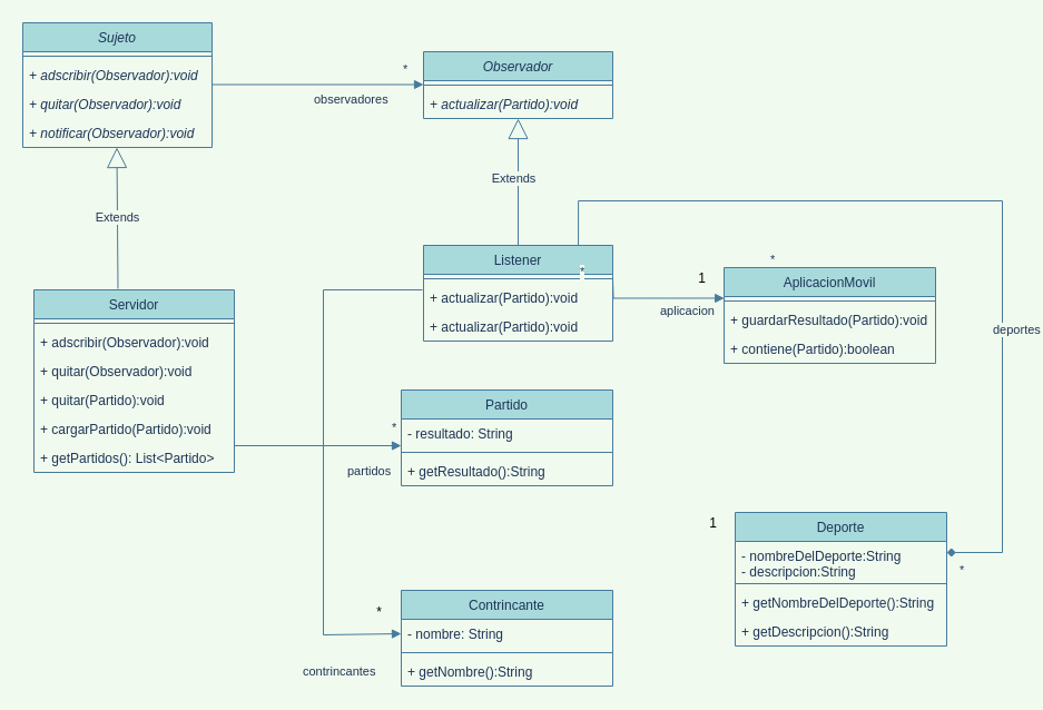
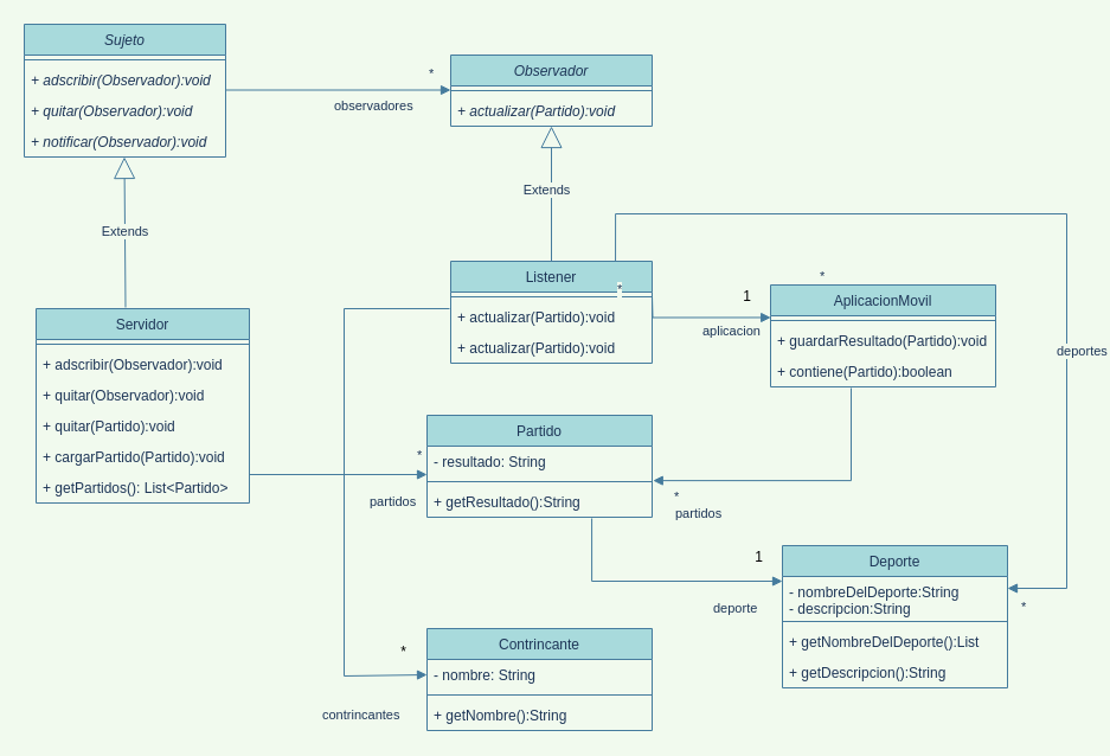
+ <mxCell id="31" value="partidos" style="endArrow=block;endFill=1;html=1;edgeStyle=orthogonalEdgeStyle;align=left;verticalAlign=top;rounded=0;entryX=1.004;entryY=-0.188;entryDx=0;entryDy=0;labelBackgroundColor=#F1FAEE;strokeColor=#457B9D;fontColor=#1D3557;entryPerimeter=0;exitX=0.358;exitY=1.038;exitDx=0;exitDy=0;exitPerimeter=0;" parent="1" source="40" target="28" edge="1"><mxGeometry x="0.858" y="15" relative="1" as="geometry"><mxPoint x="710" y="280" as="sourcePoint" /><mxPoint x="710" y="350" as="targetPoint" /><mxPoint as="offset" /><Array as="points"><mxPoint x="718" y="405" /></Array></mxGeometry></mxCell>
+ <mxCell id="32" value="*" style="edgeLabel;resizable=0;html=1;align=left;verticalAlign=bottom;labelBackgroundColor=#F1FAEE;fontColor=#1D3557;" parent="31" connectable="0" vertex="1"><mxGeometry x="-1" relative="1" as="geometry"><mxPoint x="-151" y="100" as="offset" /></mxGeometry></mxCell>
+ <mxCell id="49" value="deporte" style="endArrow=block;endFill=1;html=1;edgeStyle=orthogonalEdgeStyle;align=left;verticalAlign=top;rounded=0;labelBackgroundColor=#F1FAEE;strokeColor=#457B9D;fontColor=#1D3557;entryX=0;entryY=0.118;entryDx=0;entryDy=0;entryPerimeter=0;exitX=0.732;exitY=1.038;exitDx=0;exitDy=0;exitPerimeter=0;" parent="1" source="28" target="45" edge="1"><mxGeometry x="0.439" y="-10" relative="1" as="geometry"><mxPoint x="530" y="470.01" as="sourcePoint" /><mxPoint x="630.19" y="488.072" as="targetPoint" /><mxPoint as="offset" /></mxGeometry></mxCell>
- <mxCell id="54" value="deportes" style="endArrow=diamond;endFill=1;html=1;edgeStyle=orthogonalEdgeStyle;align=left;verticalAlign=top;rounded=0;labelBackgroundColor=#F1FAEE;strokeColor=#457B9D;fontColor=#1D3557;exitX=0.818;exitY=0;exitDx=0;exitDy=0;exitPerimeter=0;entryX=1;entryY=0.294;entryDx=0;entryDy=0;entryPerimeter=0;" parent="1" source="19" target="45" edge="1"><mxGeometry x="0.333" y="-10" relative="1" as="geometry"><mxPoint x="520" y="210" as="sourcePoint" /><mxPoint x="900" y="500" as="targetPoint" /><mxPoint as="offset" /><Array as="points"><mxPoint x="519" y="180" /><mxPoint x="900" y="180" /><mxPoint x="900" y="496" /></Array></mxGeometry></mxCell>
+ <mxCell id="54" value="deportes" style="endArrow=block;endFill=1;html=1;edgeStyle=orthogonalEdgeStyle;align=left;verticalAlign=top;rounded=0;labelBackgroundColor=#F1FAEE;strokeColor=#457B9D;fontColor=#1D3557;exitX=0.818;exitY=0;exitDx=0;exitDy=0;exitPerimeter=0;entryX=1;entryY=0.294;entryDx=0;entryDy=0;entryPerimeter=0;" parent="1" source="19" target="45" edge="1"><mxGeometry x="0.333" y="-10" relative="1" as="geometry"><mxPoint x="520" y="210" as="sourcePoint" /><mxPoint x="900" y="500" as="targetPoint" /><mxPoint as="offset" /><Array as="points"><mxPoint x="519" y="180" /><mxPoint x="900" y="180" /><mxPoint x="900" y="496" /></Array></mxGeometry></mxCell>
- <mxCell id="47" value="+ getNombreDelDeporte():String" style="text;strokeColor=none;fillColor=none;align=left;verticalAlign=top;spacingLeft=4;spacingRight=4;overflow=hidden;rotatable=0;points=[[0,0.5],[1,0.5]];portConstraint=eastwest;fontColor=#1D3557;" parent="44" vertex="1"><mxGeometry y="68" width="190" height="26" as="geometry" /></mxCell>
+ <mxCell id="47" value="+ getNombreDelDeporte():List" style="text;strokeColor=none;fillColor=none;align=left;verticalAlign=top;spacingLeft=4;spacingRight=4;overflow=hidden;rotatable=0;points=[[0,0.5],[1,0.5]];portConstraint=eastwest;fontColor=#1D3557;" parent="44" vertex="1"><mxGeometry y="68" width="190" height="26" as="geometry" /></mxCell>
